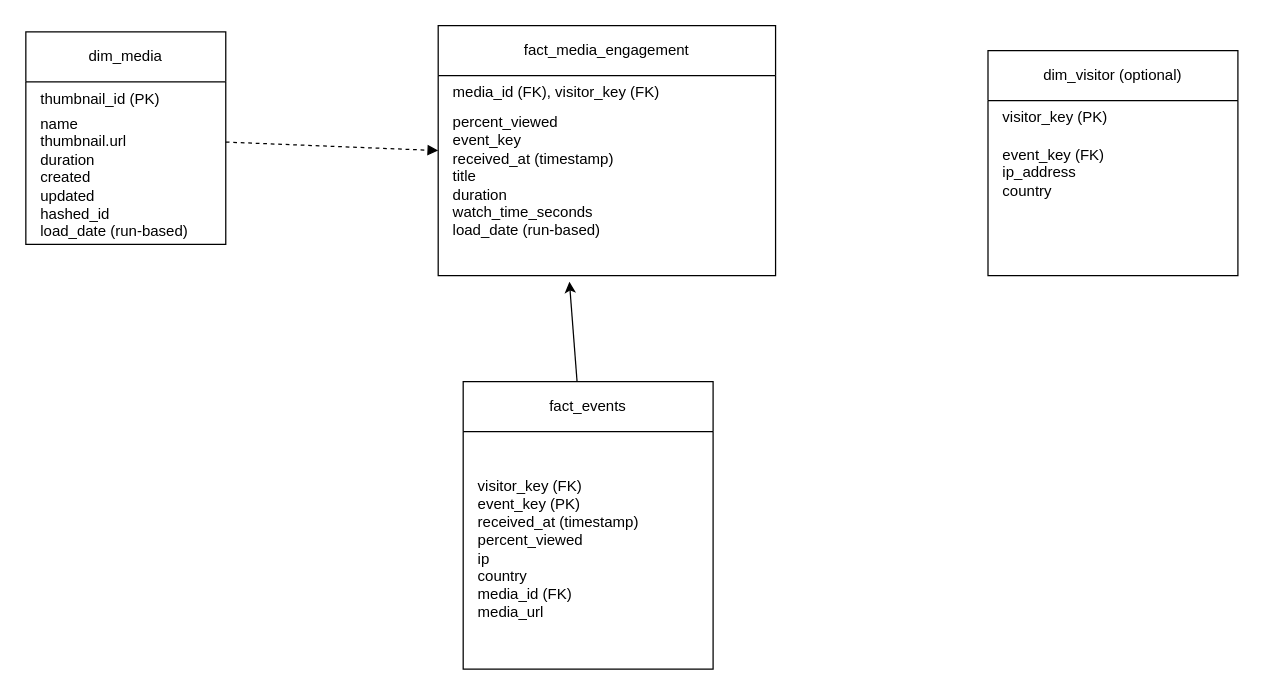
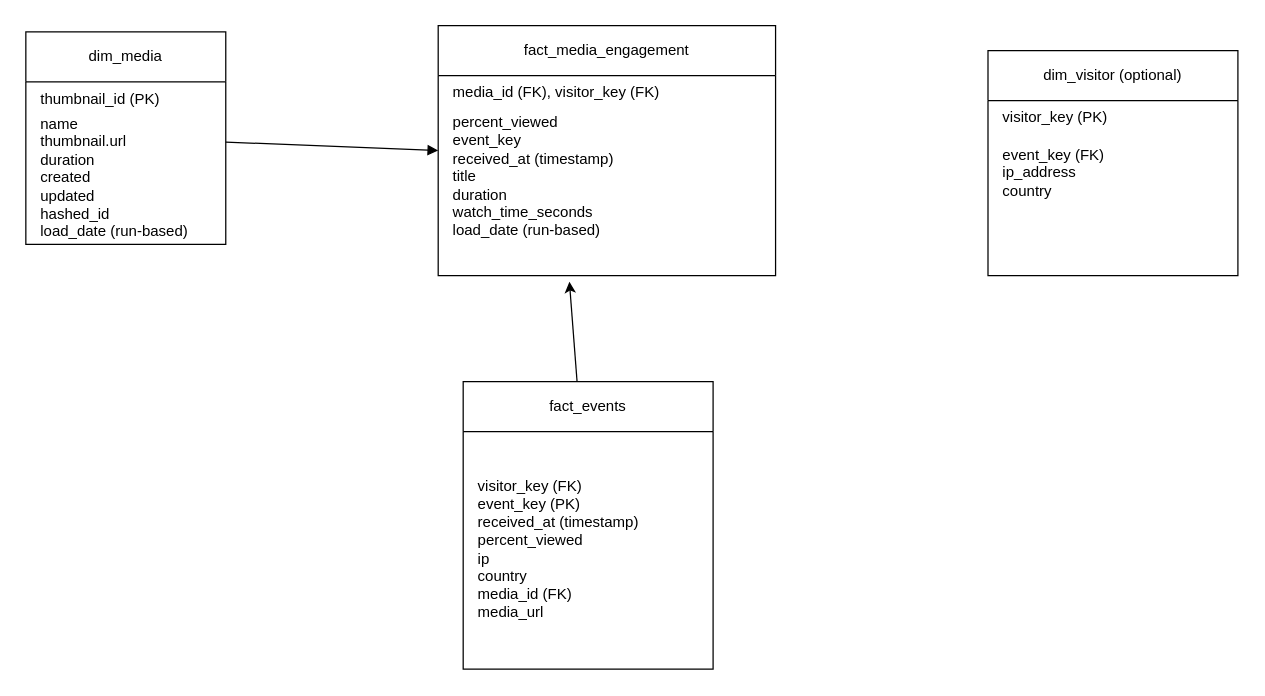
- <mxCell id="11" style="endArrow=block;html=1;entryX=0;entryY=0.5;entryDx=0;entryDy=0;dashed=1;" parent="1" source="2" target="8" edge="1"><mxGeometry relative="1" as="geometry" /></mxCell>
+ <mxCell id="11" style="endArrow=block;html=1;entryX=0;entryY=0.5;entryDx=0;entryDy=0;" parent="1" source="2" target="8" edge="1"><mxGeometry relative="1" as="geometry" /></mxCell>
